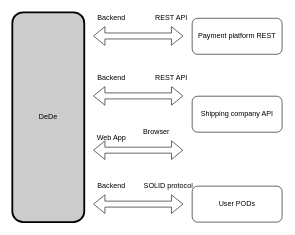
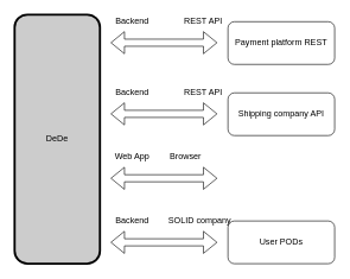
- <mxCell id="4" value="Shipping company API" style="rounded=1;whiteSpace=wrap;html=1;" vertex="1" parent="1"><mxGeometry x="320" y="160" width="150" height="60" as="geometry" /></mxCell>
+ <mxCell id="4" value="Shipping company API" style="rounded=1;whiteSpace=wrap;html=1;" vertex="1" parent="1"><mxGeometry x="320" y="130" width="150" height="60" as="geometry" /></mxCell>
- <mxCell id="12" value="Web App" style="text;html=1;align=center;verticalAlign=middle;resizable=0;points=[];autosize=1;strokeColor=none;fillColor=none;" vertex="1" parent="1"><mxGeometry x="155" y="220" width="60" height="20" as="geometry" /></mxCell>
+ <mxCell id="12" value="Web App" style="text;html=1;align=center;verticalAlign=middle;resizable=0;points=[];autosize=1;strokeColor=none;fillColor=none;" vertex="1" parent="1"><mxGeometry x="155" y="210" width="60" height="20" as="geometry" /></mxCell>
- <mxCell id="17" value="SOLID protocol" style="text;html=1;align=center;verticalAlign=middle;resizable=0;points=[];autosize=1;strokeColor=none;fillColor=none;" vertex="1" parent="1"><mxGeometry x="230" y="300" width="100" height="20" as="geometry" /></mxCell>
+ <mxCell id="17" value="SOLID company" style="text;html=1;align=center;verticalAlign=middle;resizable=0;points=[];autosize=1;strokeColor=none;fillColor=none;" vertex="1" parent="1"><mxGeometry x="230" y="300" width="100" height="20" as="geometry" /></mxCell>
